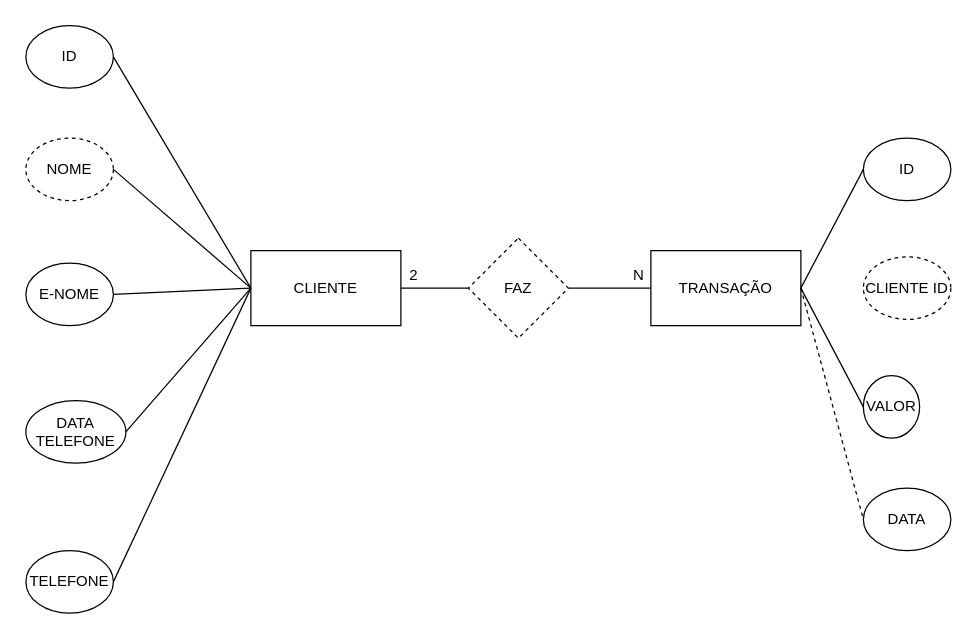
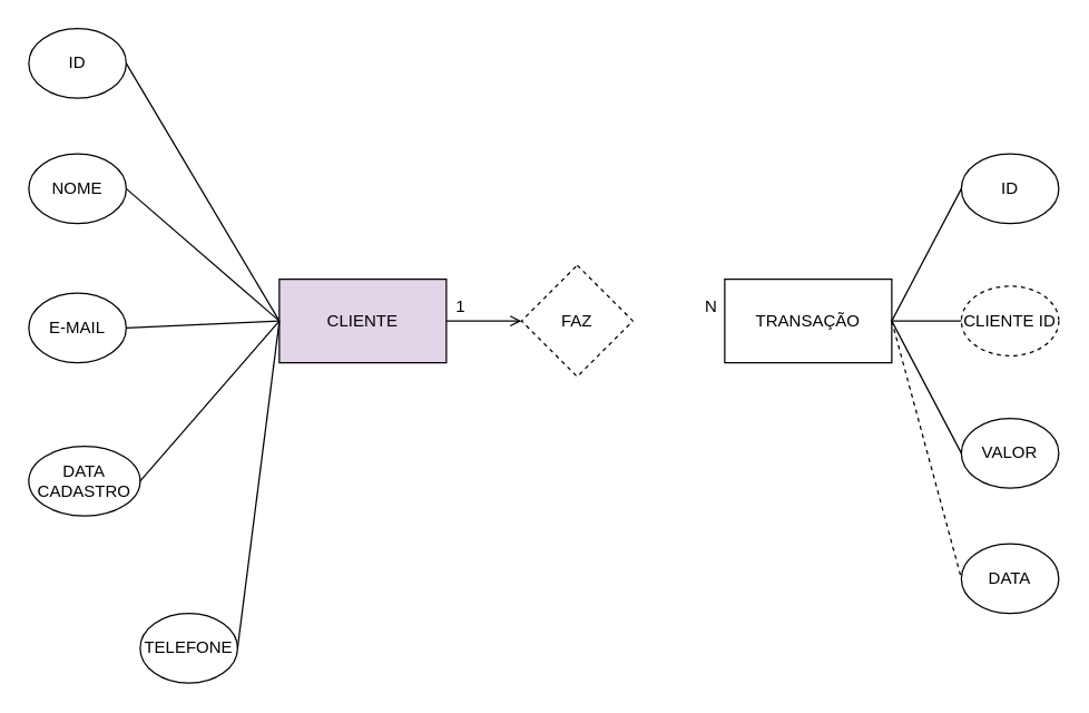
- <mxCell id="6" value="NOME" style="ellipse;whiteSpace=wrap;html=1;dashed=1;" vertex="1" parent="1"><mxGeometry x="20" y="110" width="70" height="50" as="geometry" /></mxCell>
+ <mxCell id="6" value="NOME" style="ellipse;whiteSpace=wrap;html=1;" vertex="1" parent="1"><mxGeometry x="20" y="110" width="70" height="50" as="geometry" /></mxCell>
- <mxCell id="25" value="2" style="text;html=1;align=center;verticalAlign=middle;resizable=0;points=[];autosize=1;strokeColor=none;fillColor=none;" vertex="1" parent="1"><mxGeometry x="320" y="210" width="20" height="20" as="geometry" /></mxCell>
+ <mxCell id="25" value="1" style="text;html=1;align=center;verticalAlign=middle;resizable=0;points=[];autosize=1;strokeColor=none;fillColor=none;" vertex="1" parent="1"><mxGeometry x="320" y="210" width="20" height="20" as="geometry" /></mxCell>
- <mxCell id="2" value="CLIENTE" style="rounded=0;whiteSpace=wrap;html=1;" parent="1" vertex="1"><mxGeometry x="200" y="200" width="120" height="60" as="geometry" /></mxCell>
+ <mxCell id="2" value="CLIENTE" style="rounded=0;whiteSpace=wrap;html=1;fillColor=#e1d5e7;" parent="1" vertex="1"><mxGeometry x="200" y="200" width="120" height="60" as="geometry" /></mxCell>
- <mxCell id="17" value="" style="endArrow=none;html=1;rounded=0;exitX=1;exitY=0.5;exitDx=0;exitDy=0;entryX=0;entryY=0.5;entryDx=0;entryDy=0;" edge="1" parent="1" source="2" target="3"><mxGeometry width="50" height="50" relative="1" as="geometry"><mxPoint x="350" y="330" as="sourcePoint" /><mxPoint x="400" y="280" as="targetPoint" /></mxGeometry></mxCell>
+ <mxCell id="17" value="" style="endArrow=open;html=1;rounded=0;exitX=1;exitY=0.5;exitDx=0;exitDy=0;entryX=0;entryY=0.5;entryDx=0;entryDy=0;" edge="1" parent="1" source="2" target="3"><mxGeometry width="50" height="50" relative="1" as="geometry"><mxPoint x="350" y="330" as="sourcePoint" /><mxPoint x="400" y="280" as="targetPoint" /></mxGeometry></mxCell>
- <mxCell id="20" value="" style="endArrow=none;html=1;rounded=0;entryX=0;entryY=0.5;entryDx=0;entryDy=0;" edge="1" parent="1" source="3" target="4"><mxGeometry width="50" height="50" relative="1" as="geometry"><mxPoint x="454" y="320" as="sourcePoint" /><mxPoint x="504" y="270" as="targetPoint" /></mxGeometry></mxCell>
+ <mxCell id="24" value="" style="endArrow=none;html=1;rounded=0;entryX=0;entryY=0.5;entryDx=0;entryDy=0;exitX=1;exitY=0.5;exitDx=0;exitDy=0;" edge="1" parent="1" source="4" target="11"><mxGeometry width="50" height="50" relative="1" as="geometry"><mxPoint x="570" y="360" as="sourcePoint" /><mxPoint x="620" y="310" as="targetPoint" /></mxGeometry></mxCell>
- <mxCell id="7" value="E-NOME" style="ellipse;whiteSpace=wrap;html=1;" vertex="1" parent="1"><mxGeometry x="20" y="210" width="70" height="50" as="geometry" /></mxCell>
+ <mxCell id="7" value="E-MAIL" style="ellipse;whiteSpace=wrap;html=1;" vertex="1" parent="1"><mxGeometry x="20" y="210" width="70" height="50" as="geometry" /></mxCell>
- <mxCell id="12" value="VALOR" style="ellipse;whiteSpace=wrap;html=1;" vertex="1" parent="1"><mxGeometry x="690" y="300" width="45" height="50" as="geometry" /></mxCell>
+ <mxCell id="12" value="VALOR" style="ellipse;whiteSpace=wrap;html=1;" vertex="1" parent="1"><mxGeometry x="690" y="300" width="70" height="50" as="geometry" /></mxCell>
- <mxCell id="8" value="DATA TELEFONE" style="ellipse;whiteSpace=wrap;html=1;" vertex="1" parent="1"><mxGeometry x="20" y="320" width="80" height="50" as="geometry" /></mxCell>
+ <mxCell id="8" value="DATA CADASTRO" style="ellipse;whiteSpace=wrap;html=1;" vertex="1" parent="1"><mxGeometry x="20" y="320" width="80" height="50" as="geometry" /></mxCell>
- <mxCell id="9" value="TELEFONE" style="ellipse;whiteSpace=wrap;html=1;" vertex="1" parent="1"><mxGeometry x="20" y="440" width="70" height="50" as="geometry" /></mxCell>
+ <mxCell id="9" value="TELEFONE" style="ellipse;whiteSpace=wrap;html=1;" vertex="1" parent="1"><mxGeometry x="100" y="440" width="70" height="50" as="geometry" /></mxCell>
